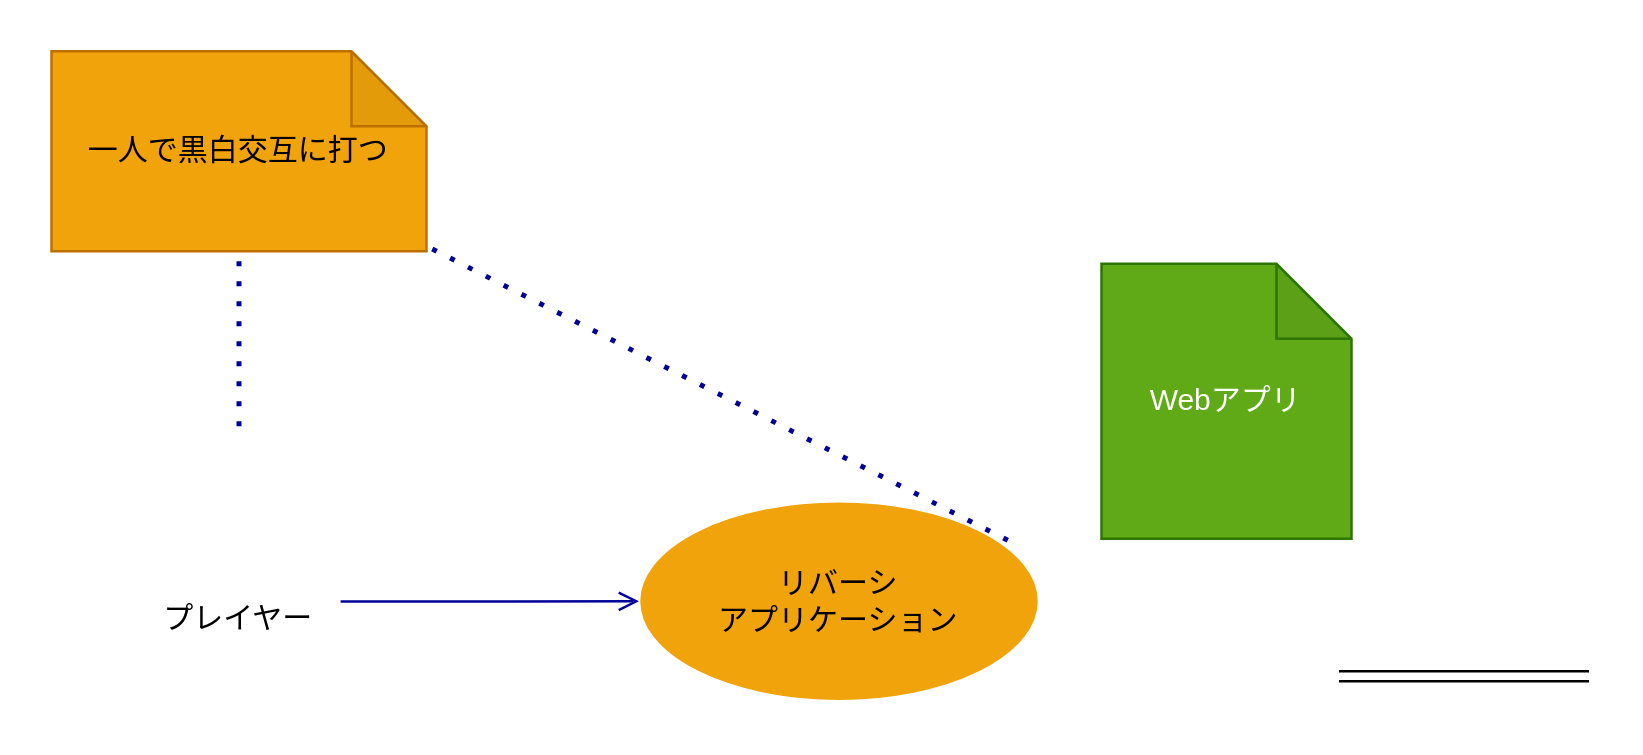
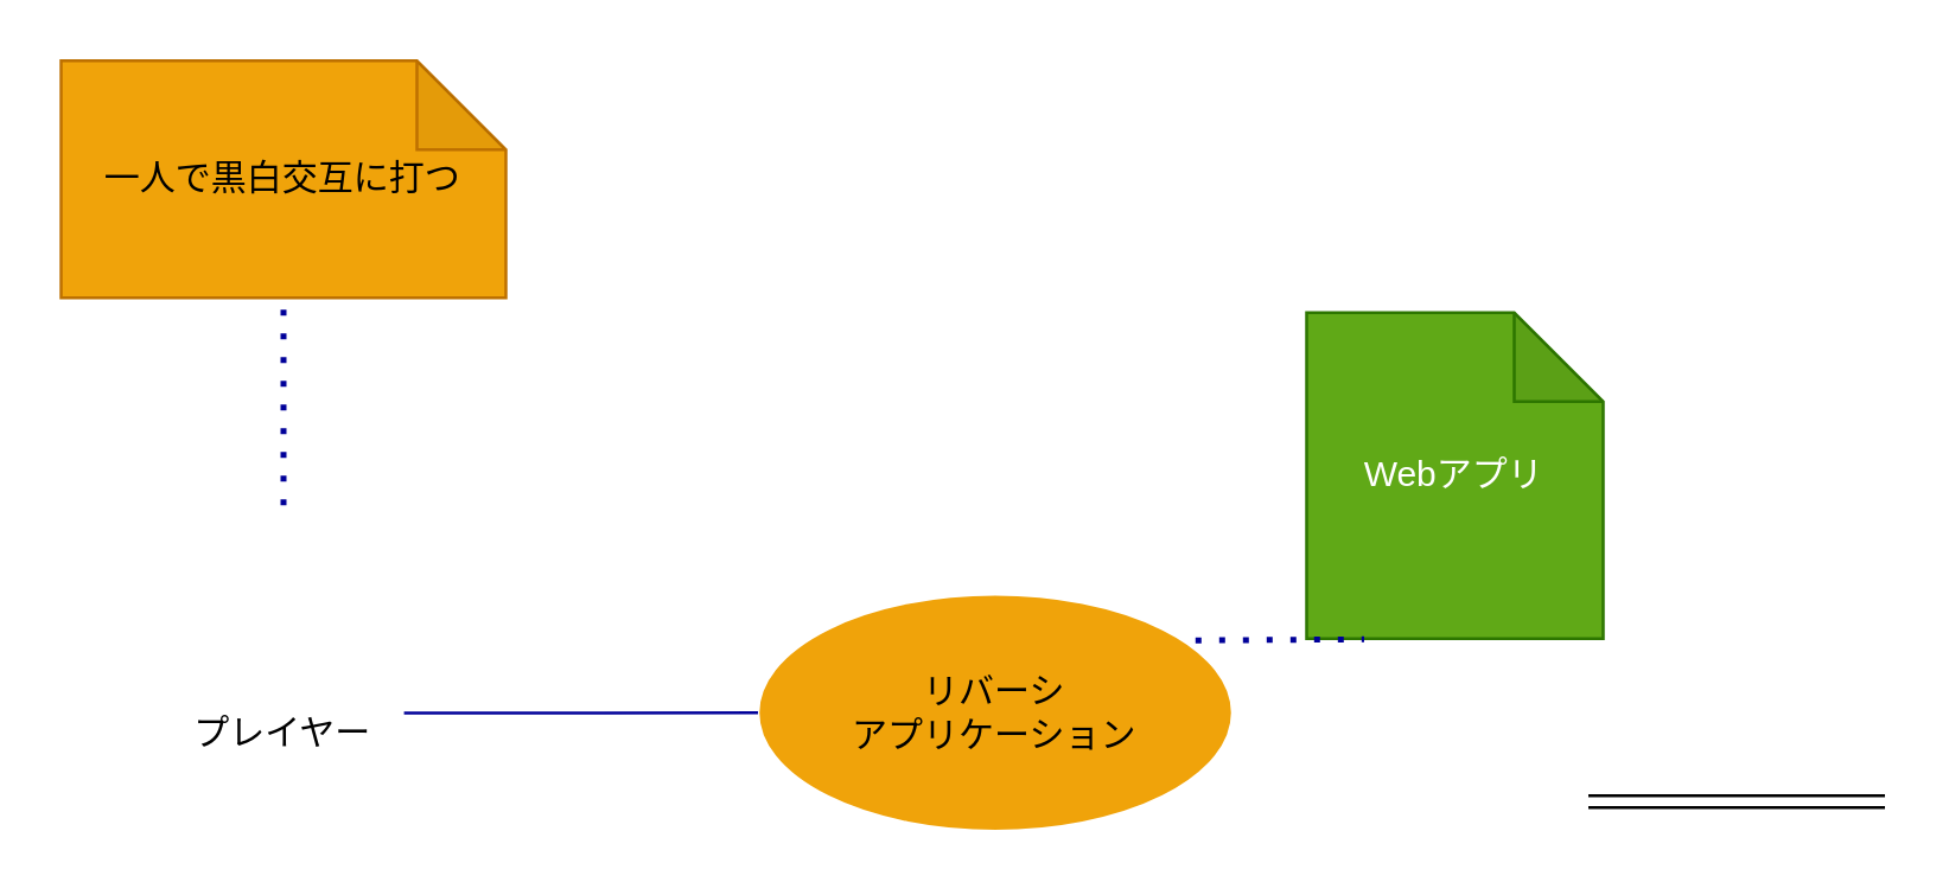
- <mxCell id="8" value="" style="endArrow=none;dashed=1;html=1;dashPattern=1 3;strokeWidth=2;strokeColor=#000099;exitX=0.922;exitY=0.195;exitDx=0;exitDy=0;exitPerimeter=0;" edge="1" parent="1" source="3" target="11"><mxGeometry width="50" height="50" relative="1" as="geometry"><mxPoint x="395" y="220" as="sourcePoint" /><mxPoint x="445" y="170" as="targetPoint" /></mxGeometry></mxCell>
+ <mxCell id="8" value="" style="endArrow=none;dashed=1;html=1;dashPattern=1 3;strokeWidth=2;strokeColor=#000099;exitX=0.922;exitY=0.195;exitDx=0;exitDy=0;exitPerimeter=0;entryX=0.194;entryY=1.002;entryDx=0;entryDy=0;entryPerimeter=0;" edge="1" parent="1" source="3" target="7"><mxGeometry width="50" height="50" relative="1" as="geometry"><mxPoint x="395" y="220" as="sourcePoint" /><mxPoint x="445" y="170" as="targetPoint" /></mxGeometry></mxCell>
- <mxCell id="6" value="" style="endArrow=open;html=1;strokeColor=#000099;entryX=0;entryY=0.5;entryDx=0;entryDy=0;exitX=1.008;exitY=0.668;exitDx=0;exitDy=0;exitPerimeter=0;" edge="1" parent="1" source="4" target="3"><mxGeometry width="50" height="50" relative="1" as="geometry"><mxPoint x="135" y="250" as="sourcePoint" /><mxPoint x="245" y="250" as="targetPoint" /></mxGeometry></mxCell>
+ <mxCell id="6" value="" style="endArrow=none;html=1;strokeColor=#000099;entryX=0;entryY=0.5;entryDx=0;entryDy=0;exitX=1.008;exitY=0.668;exitDx=0;exitDy=0;exitPerimeter=0;" edge="1" parent="1" source="4" target="3"><mxGeometry width="50" height="50" relative="1" as="geometry"><mxPoint x="135" y="250" as="sourcePoint" /><mxPoint x="245" y="250" as="targetPoint" /></mxGeometry></mxCell>
